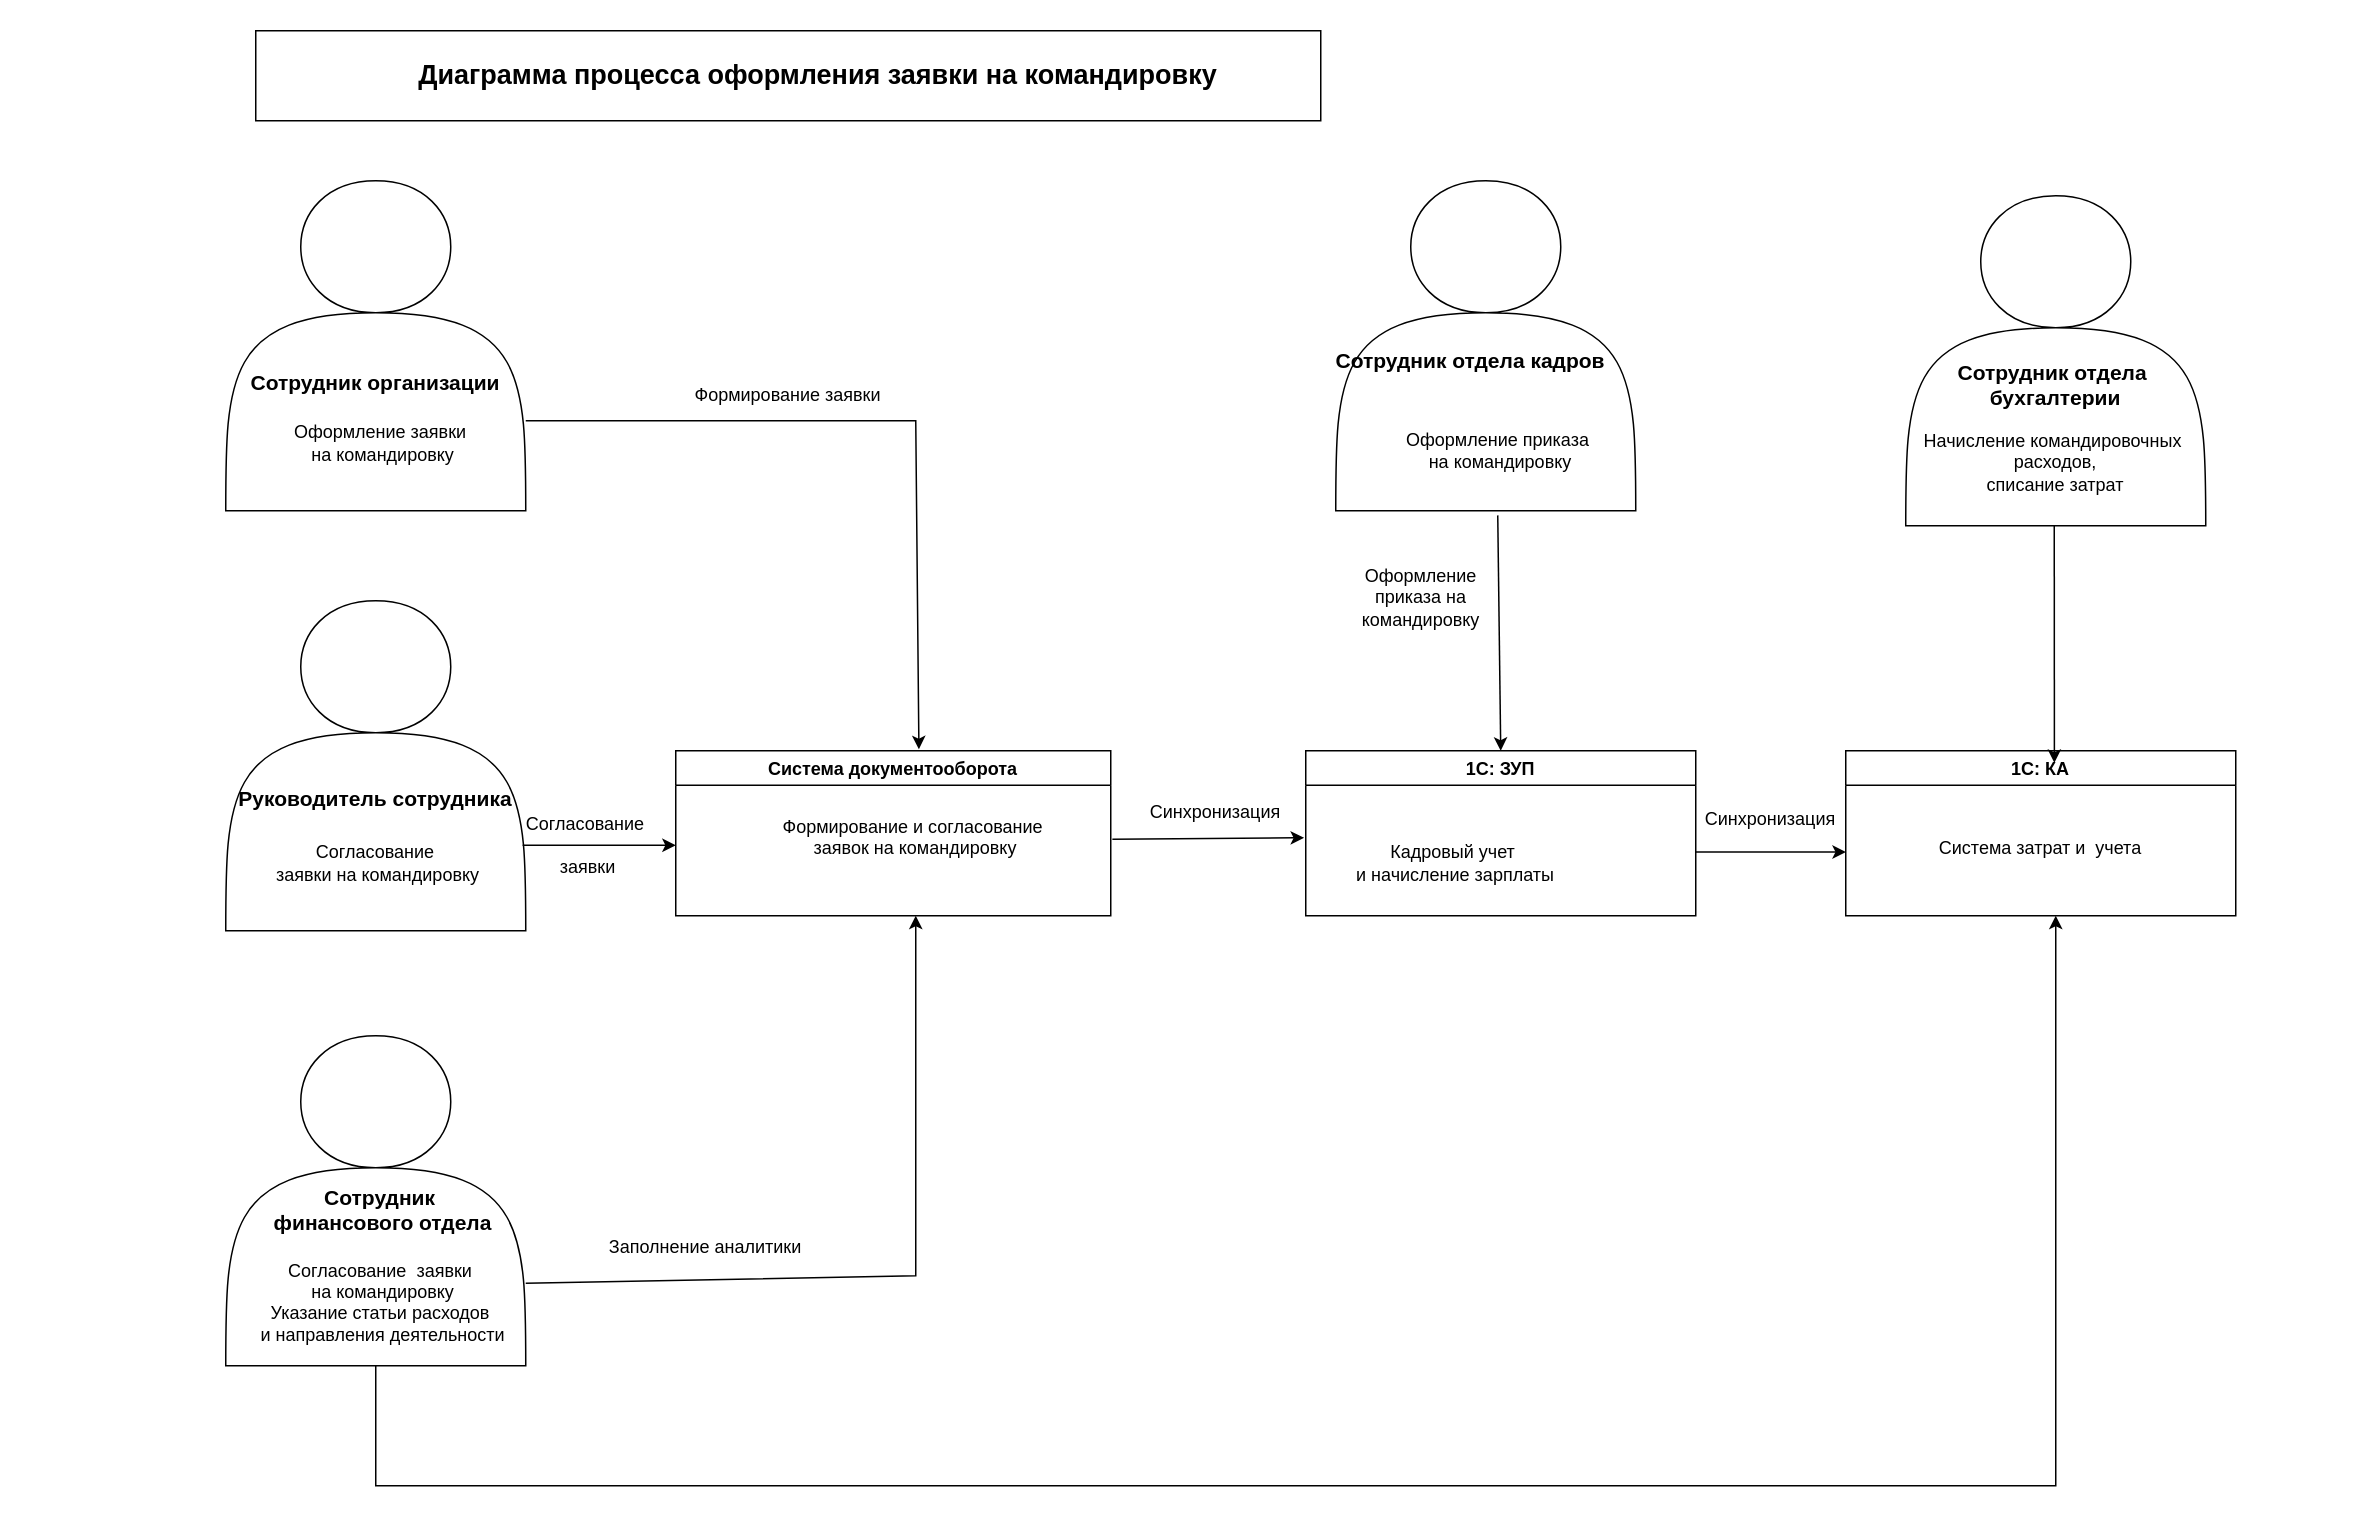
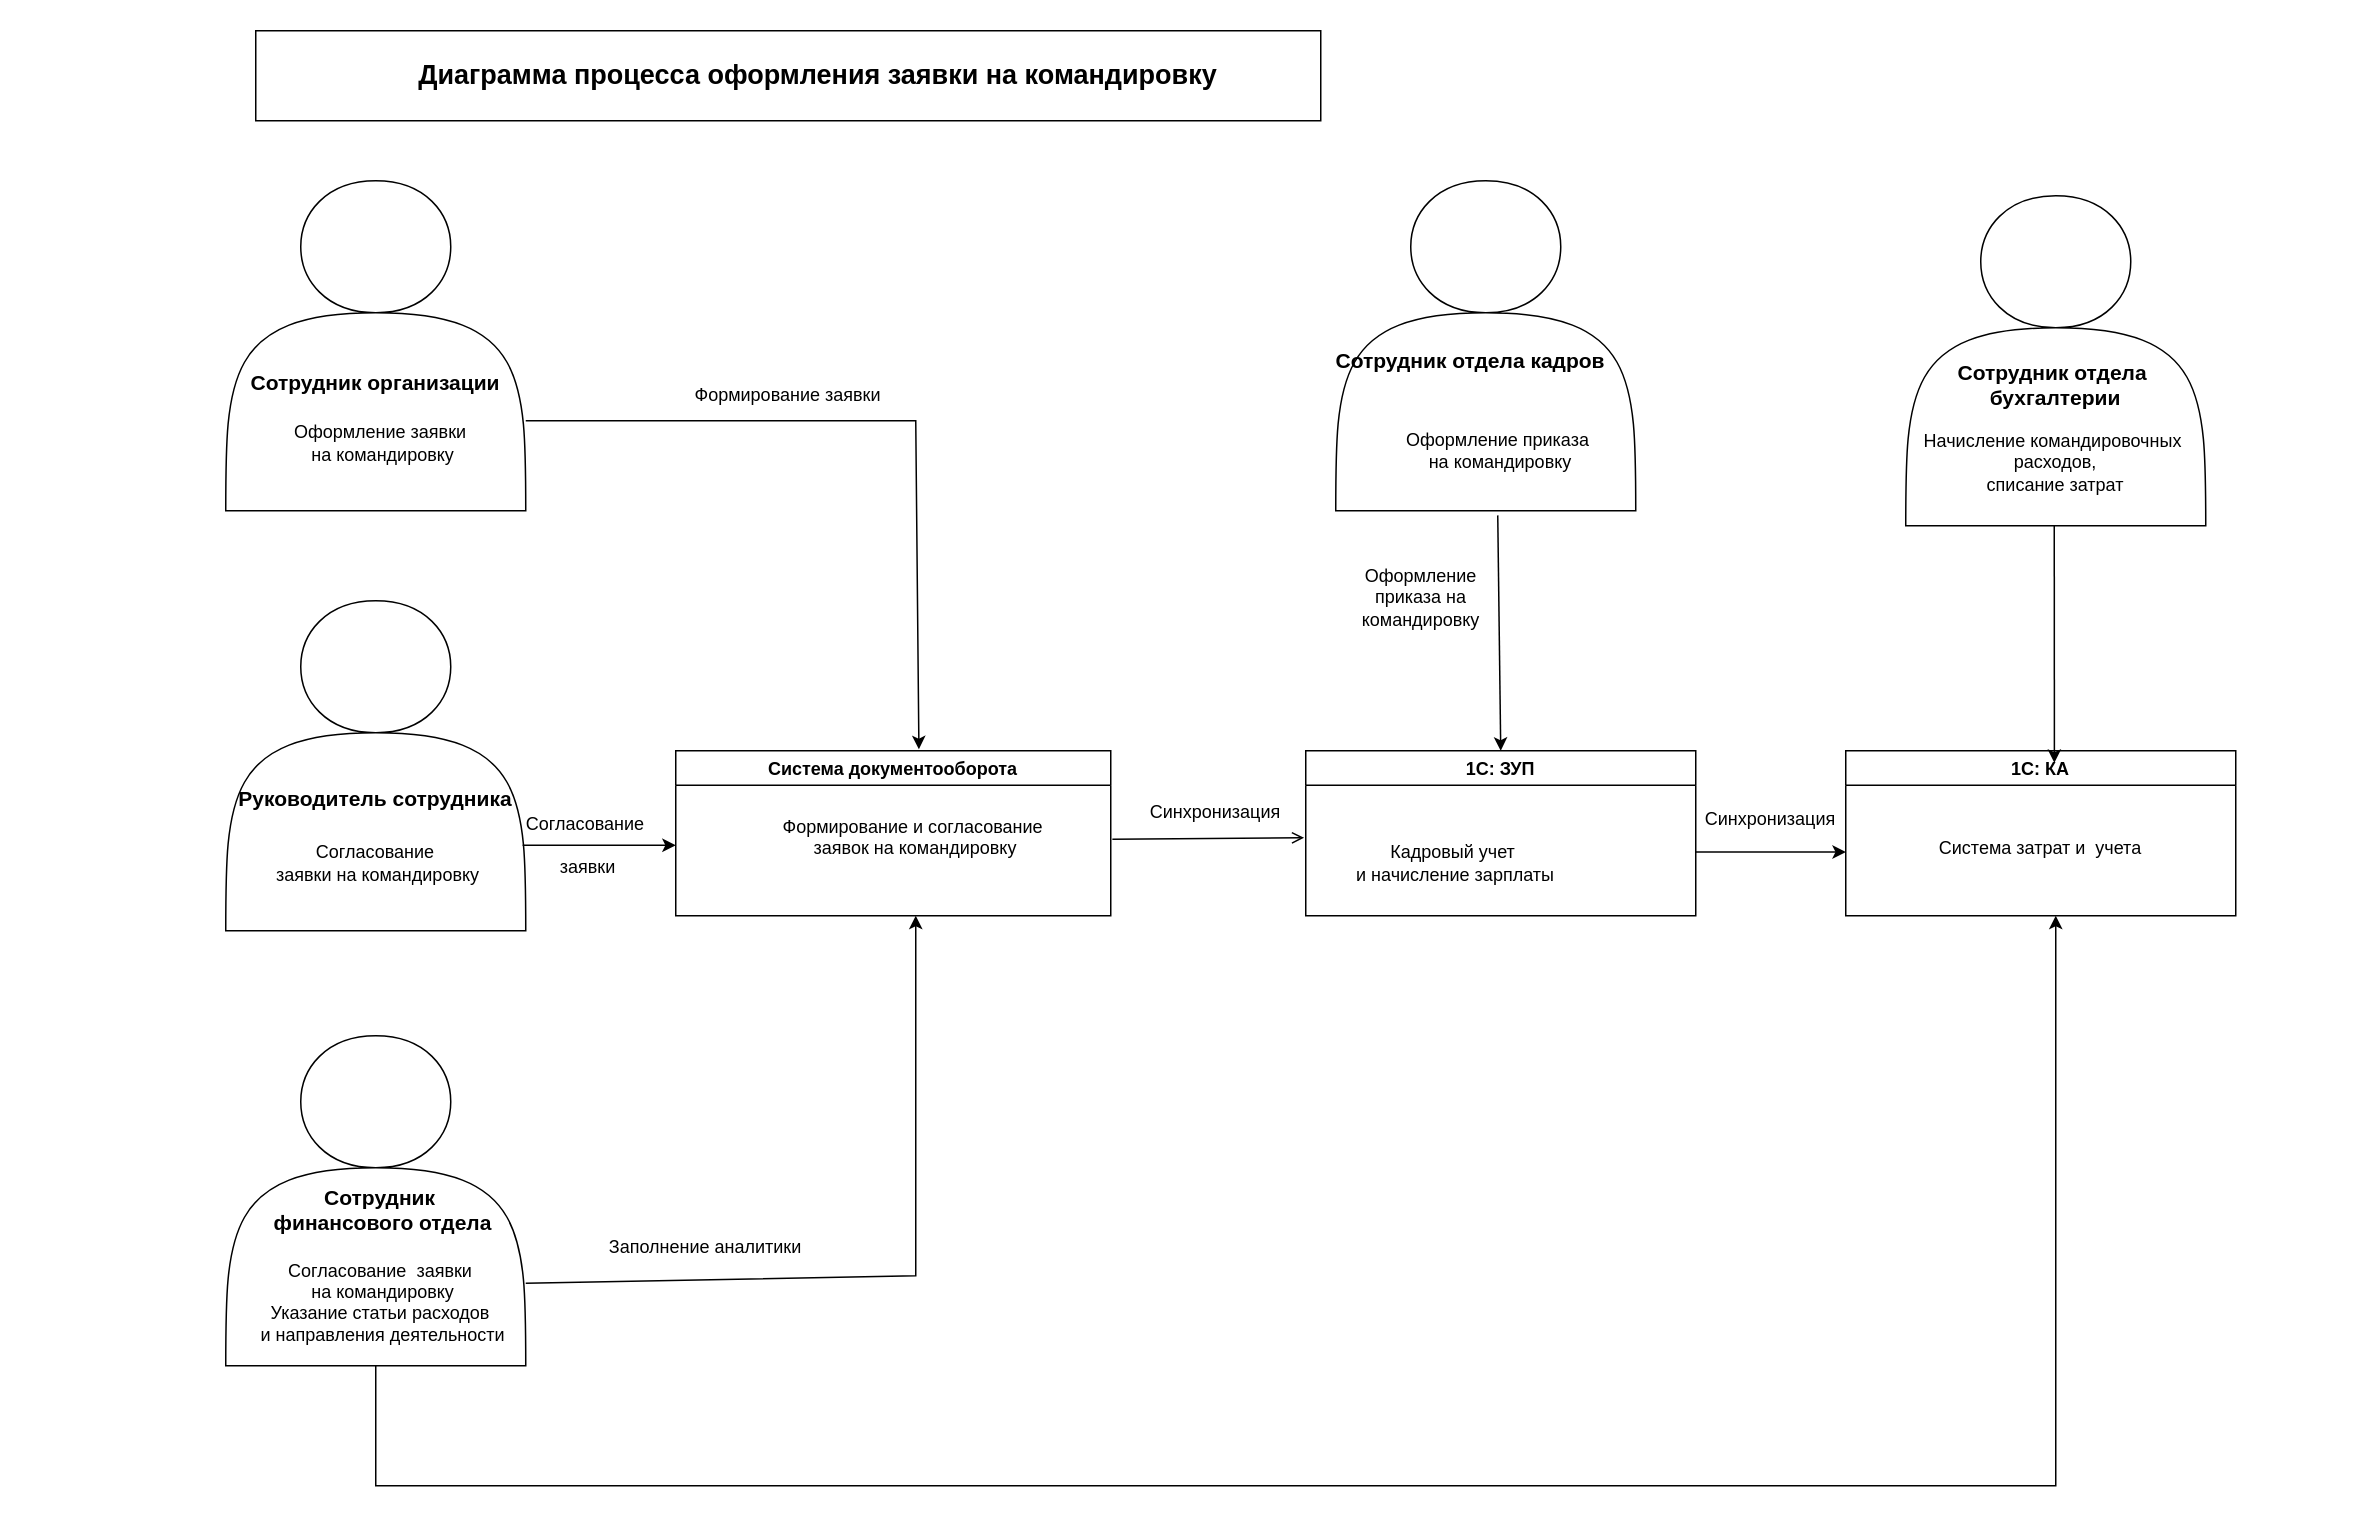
- <mxCell id="28" value="" style="endArrow=classic;html=1;rounded=0;exitX=0.845;exitY=0.3;exitDx=0;exitDy=0;exitPerimeter=0;entryX=0.184;entryY=-0.067;entryDx=0;entryDy=0;entryPerimeter=0;" parent="1" source="22" target="20" edge="1"><mxGeometry width="50" height="50" relative="1" as="geometry"><mxPoint x="890" y="420" as="sourcePoint" /><mxPoint x="940" y="370" as="targetPoint" /></mxGeometry></mxCell>
+ <mxCell id="28" value="" style="endArrow=open;html=1;rounded=0;exitX=0.845;exitY=0.3;exitDx=0;exitDy=0;exitPerimeter=0;entryX=0.184;entryY=-0.067;entryDx=0;entryDy=0;entryPerimeter=0;" parent="1" source="22" target="20" edge="1"><mxGeometry width="50" height="50" relative="1" as="geometry"><mxPoint x="890" y="420" as="sourcePoint" /><mxPoint x="940" y="370" as="targetPoint" /></mxGeometry></mxCell>
